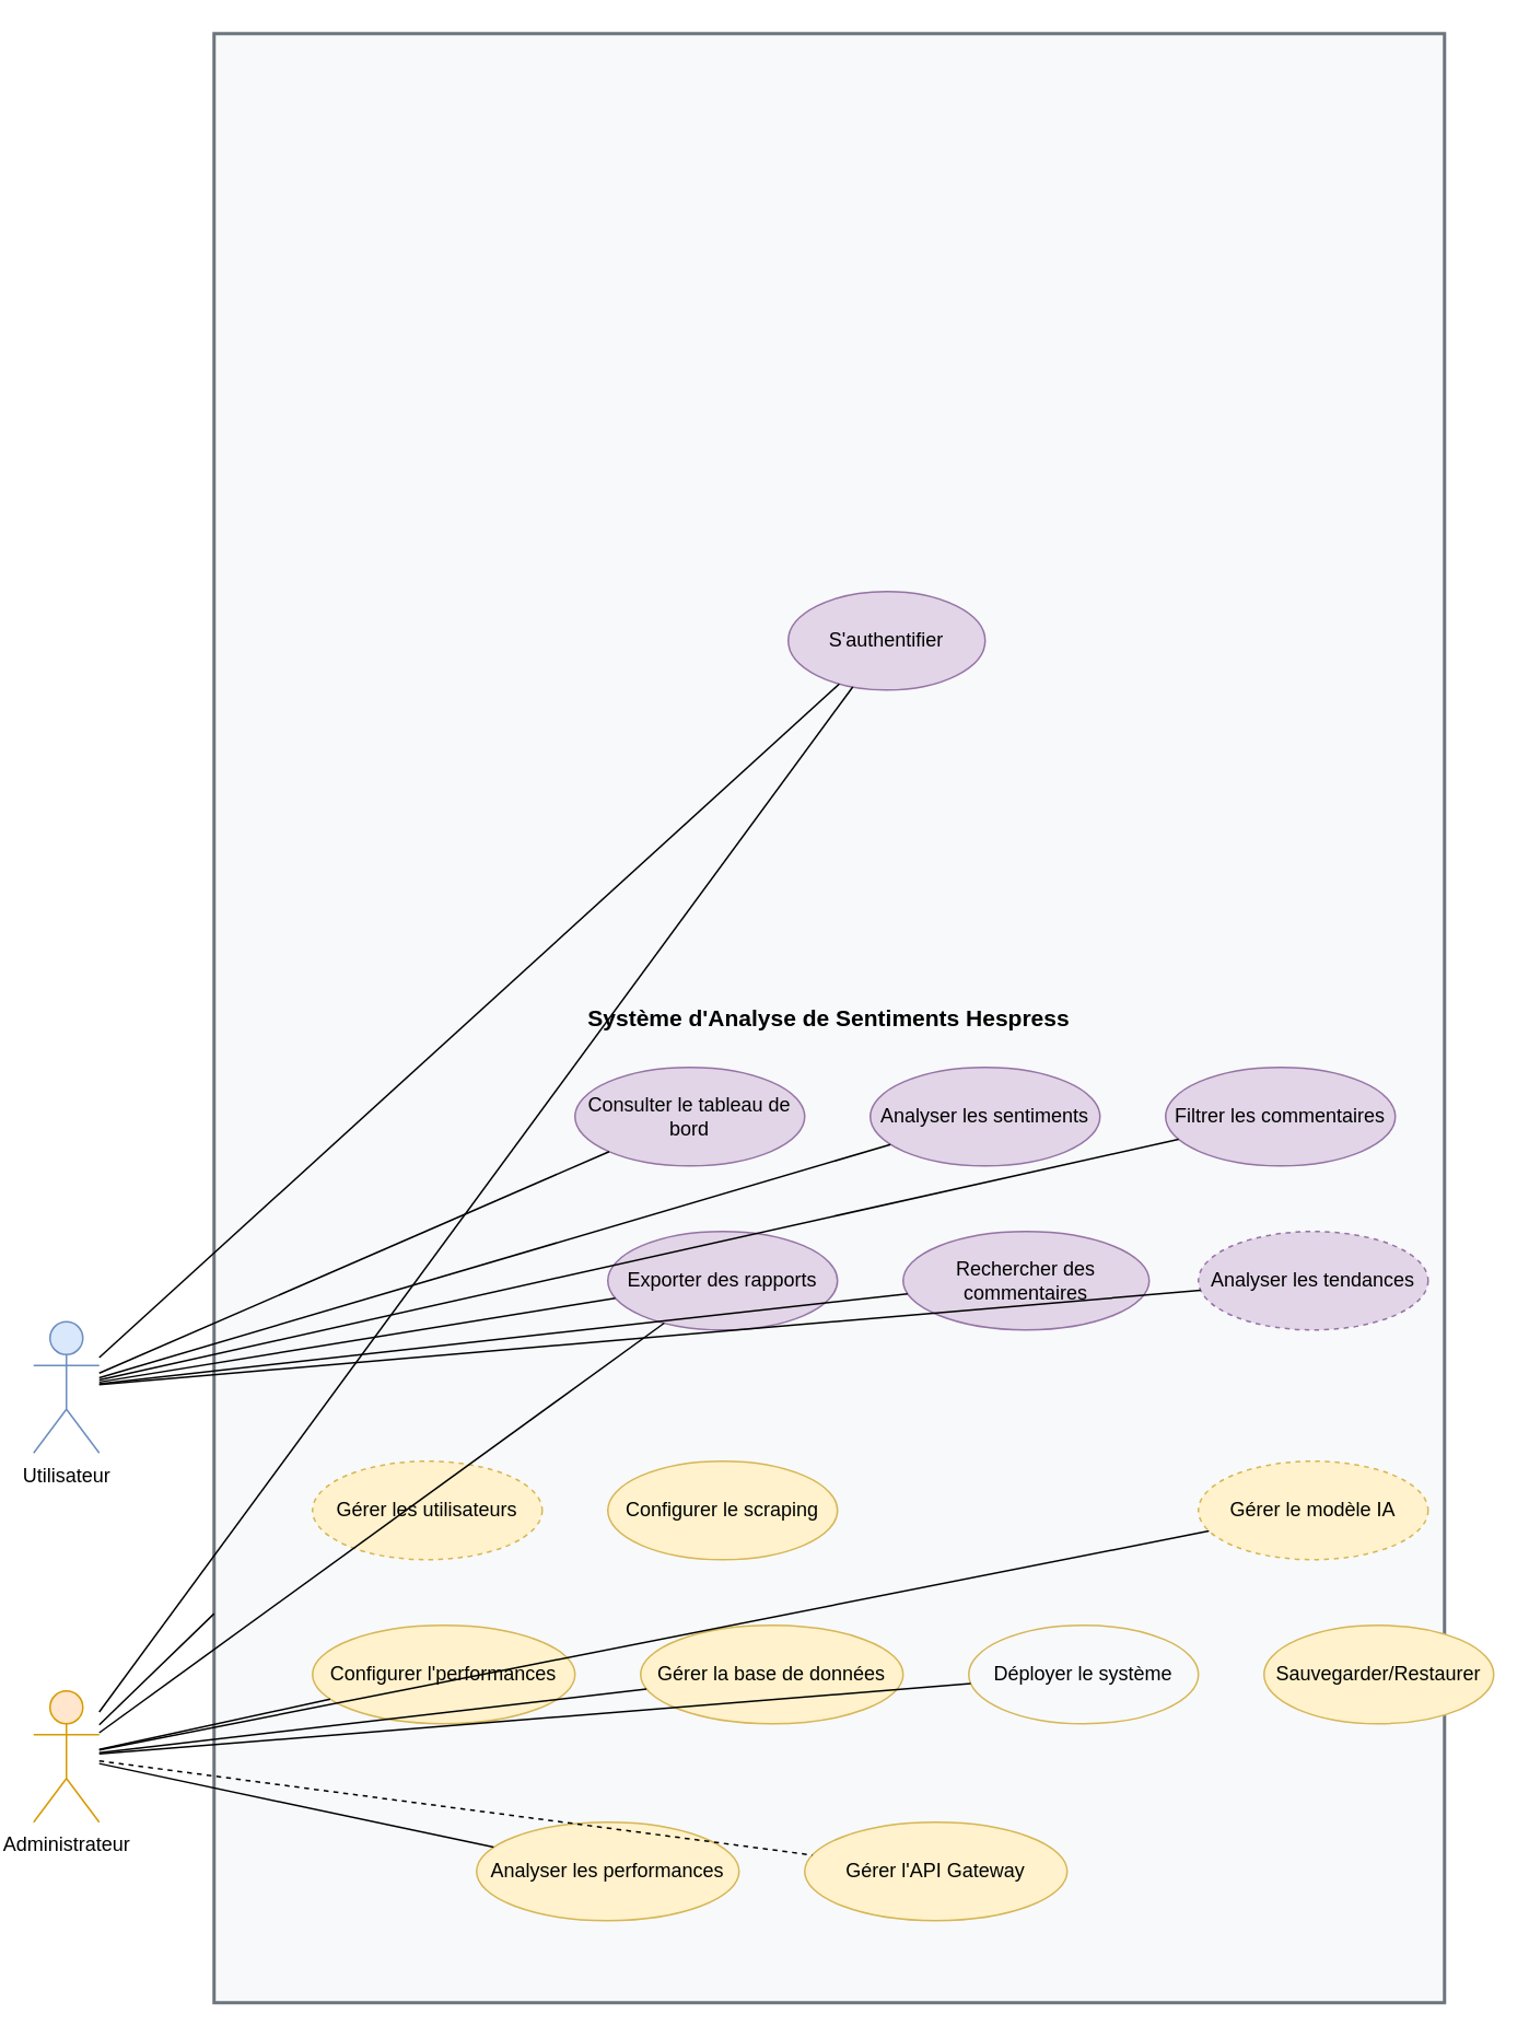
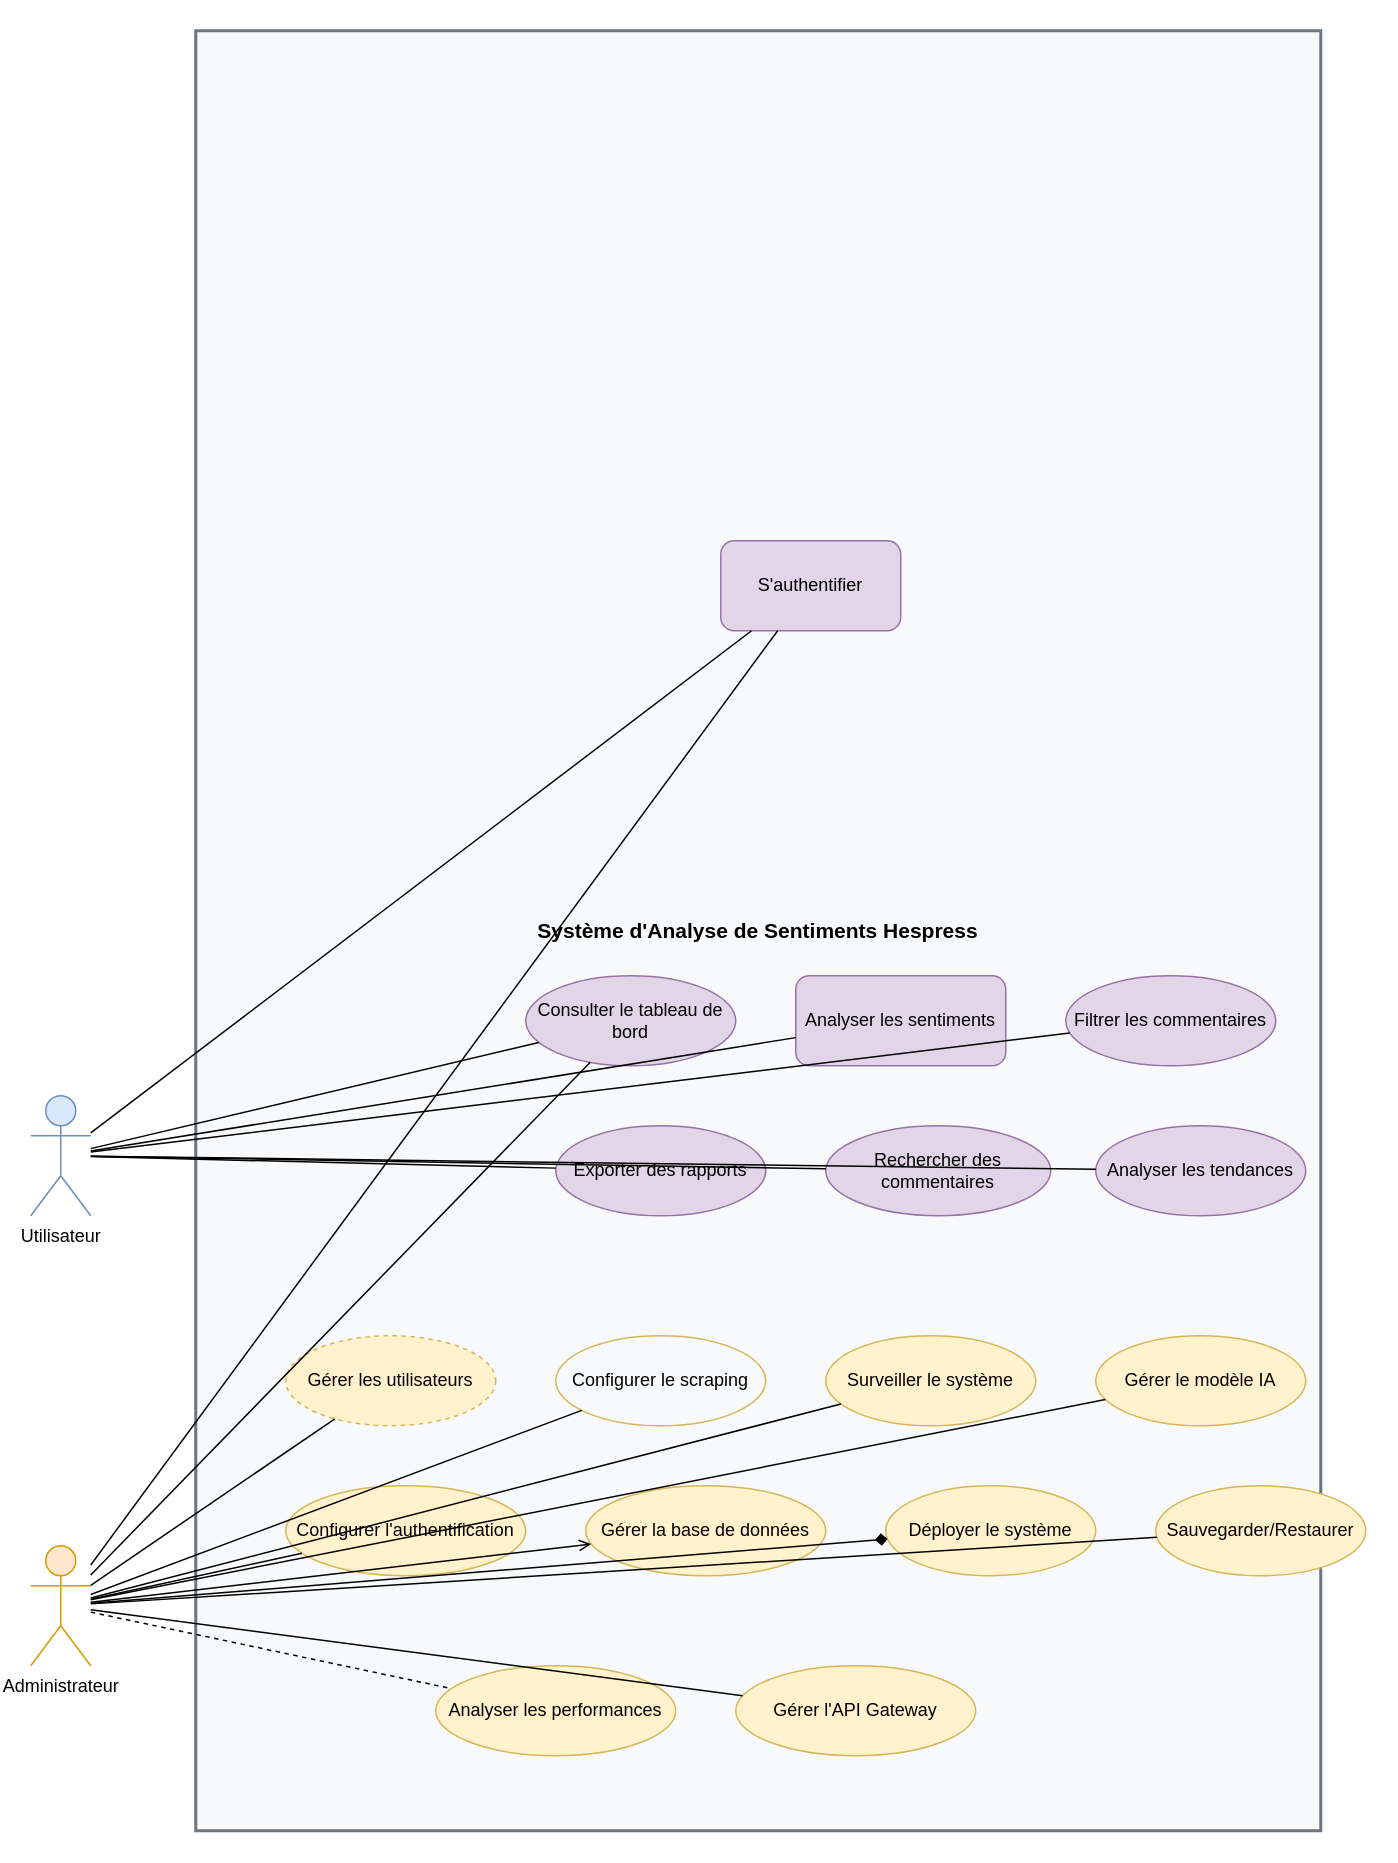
- <mxCell id="5" value="S'authentifier" style="ellipse;whiteSpace=wrap;html=1;fillColor=#e1d5e7;strokeColor=#9673a6;" parent="1" vertex="1"><mxGeometry x="480" y="360" width="120" height="60" as="geometry" /></mxCell>
+ <mxCell id="5" value="S'authentifier" style="whiteSpace=wrap;html=1;fillColor=#e1d5e7;strokeColor=#9673a6;rounded=1;" parent="1" vertex="1"><mxGeometry x="480" y="360" width="120" height="60" as="geometry" /></mxCell>
- <mxCell id="7" value="Analyser les sentiments" style="ellipse;whiteSpace=wrap;html=1;fillColor=#e1d5e7;strokeColor=#9673a6;" parent="1" vertex="1"><mxGeometry x="530" y="650" width="140" height="60" as="geometry" /></mxCell>
+ <mxCell id="7" value="Analyser les sentiments" style="whiteSpace=wrap;html=1;fillColor=#e1d5e7;strokeColor=#9673a6;rounded=1;" parent="1" vertex="1"><mxGeometry x="530" y="650" width="140" height="60" as="geometry" /></mxCell>
- <mxCell id="11" value="Analyser les tendances" style="ellipse;whiteSpace=wrap;html=1;fillColor=#e1d5e7;strokeColor=#9673a6;dashed=1;" parent="1" vertex="1"><mxGeometry x="730" y="750" width="140" height="60" as="geometry" /></mxCell>
+ <mxCell id="11" value="Analyser les tendances" style="ellipse;whiteSpace=wrap;html=1;fillColor=#e1d5e7;strokeColor=#9673a6;" parent="1" vertex="1"><mxGeometry x="730" y="750" width="140" height="60" as="geometry" /></mxCell>
- <mxCell id="3" value="Utilisateur" style="shape=umlActor;html=1;verticalLabelPosition=bottom;verticalAlign=top;align=center;fillColor=#dae8fc;strokeColor=#6c8ebf;" parent="1" vertex="1"><mxGeometry x="20" y="805" width="40" height="80" as="geometry" /></mxCell>
+ <mxCell id="3" value="Utilisateur" style="shape=umlActor;html=1;verticalLabelPosition=bottom;verticalAlign=top;align=center;fillColor=#dae8fc;strokeColor=#6c8ebf;" parent="1" vertex="1"><mxGeometry x="20" y="730" width="40" height="80" as="geometry" /></mxCell>
+ <mxCell id="40" value="" style="endArrow=none;html=1;rounded=0;strokeStyle=dashed;" parent="1" source="4" target="6" edge="1"><mxGeometry width="50" height="50" relative="1" as="geometry"><mxPoint x="370" y="930" as="sourcePoint" /><mxPoint x="420" y="880" as="targetPoint" /></mxGeometry></mxCell>
- <mxCell id="13" value="Configurer le scraping" style="ellipse;whiteSpace=wrap;html=1;fillColor=#fff2cc;strokeColor=#d6b656;" parent="1" vertex="1"><mxGeometry x="370" y="890" width="140" height="60" as="geometry" /></mxCell>
+ <mxCell id="13" value="Configurer le scraping" style="ellipse;whiteSpace=wrap;html=1;fillColor=#f8f9fa;strokeColor=#d6b656;" parent="1" vertex="1"><mxGeometry x="370" y="890" width="140" height="60" as="geometry" /></mxCell>
+ <mxCell id="14" value="Surveiller le système" style="ellipse;whiteSpace=wrap;html=1;fillColor=#fff2cc;strokeColor=#d6b656;" parent="1" vertex="1"><mxGeometry x="550" y="890" width="140" height="60" as="geometry" /></mxCell>
- <mxCell id="15" value="Gérer le modèle IA" style="ellipse;whiteSpace=wrap;html=1;fillColor=#fff2cc;strokeColor=#d6b656;dashed=1;" parent="1" vertex="1"><mxGeometry x="730" y="890" width="140" height="60" as="geometry" /></mxCell>
+ <mxCell id="15" value="Gérer le modèle IA" style="ellipse;whiteSpace=wrap;html=1;fillColor=#fff2cc;strokeColor=#d6b656;" parent="1" vertex="1"><mxGeometry x="730" y="890" width="140" height="60" as="geometry" /></mxCell>
- <mxCell id="41" value="" style="endArrow=none;html=1;rounded=0;strokeStyle=dashed;" parent="1" source="4" target="9" edge="1"><mxGeometry width="50" height="50" relative="1" as="geometry"><mxPoint x="370" y="930" as="sourcePoint" /><mxPoint x="420" y="880" as="targetPoint" /></mxGeometry></mxCell>
+ <mxCell id="30" value="" style="endArrow=none;html=1;rounded=0;" parent="1" source="4" target="12" edge="1"><mxGeometry width="50" height="50" relative="1" as="geometry"><mxPoint x="370" y="930" as="sourcePoint" /><mxPoint x="420" y="880" as="targetPoint" /></mxGeometry></mxCell>
+ <mxCell id="32" value="" style="endArrow=none;html=1;rounded=0;" parent="1" source="4" target="14" edge="1"><mxGeometry width="50" height="50" relative="1" as="geometry"><mxPoint x="370" y="930" as="sourcePoint" /><mxPoint x="420" y="880" as="targetPoint" /></mxGeometry></mxCell>
+ <mxCell id="31" value="" style="endArrow=none;html=1;rounded=0;" parent="1" source="4" target="13" edge="1"><mxGeometry width="50" height="50" relative="1" as="geometry"><mxPoint x="370" y="930" as="sourcePoint" /><mxPoint x="420" y="880" as="targetPoint" /></mxGeometry></mxCell>
- <mxCell id="37" value="" style="endArrow=none;html=1;rounded=0;" parent="1" source="4" target="2" edge="1"><mxGeometry width="50" height="50" relative="1" as="geometry"><mxPoint x="370" y="930" as="sourcePoint" /><mxPoint x="420" y="880" as="targetPoint" /></mxGeometry></mxCell>
+ <mxCell id="37" value="" style="endArrow=none;html=1;rounded=0;" parent="1" source="4" target="19" edge="1"><mxGeometry width="50" height="50" relative="1" as="geometry"><mxPoint x="370" y="930" as="sourcePoint" /><mxPoint x="420" y="880" as="targetPoint" /></mxGeometry></mxCell>
- <mxCell id="16" value="Configurer l'performances" style="ellipse;whiteSpace=wrap;html=1;fillColor=#fff2cc;strokeColor=#d6b656;" parent="1" vertex="1"><mxGeometry x="190" y="990" width="160" height="60" as="geometry" /></mxCell>
+ <mxCell id="16" value="Configurer l'authentification" style="ellipse;whiteSpace=wrap;html=1;fillColor=#fff2cc;strokeColor=#d6b656;" parent="1" vertex="1"><mxGeometry x="190" y="990" width="160" height="60" as="geometry" /></mxCell>
- <mxCell id="18" value="Déployer le système" style="ellipse;whiteSpace=wrap;html=1;fillColor=#f8f9fa;strokeColor=#d6b656;" parent="1" vertex="1"><mxGeometry x="590" y="990" width="140" height="60" as="geometry" /></mxCell>
+ <mxCell id="18" value="Déployer le système" style="ellipse;whiteSpace=wrap;html=1;fillColor=#fff2cc;strokeColor=#d6b656;" parent="1" vertex="1"><mxGeometry x="590" y="990" width="140" height="60" as="geometry" /></mxCell>
- <mxCell id="36" value="" style="endArrow=none;html=1;rounded=0;" parent="1" source="4" target="18" edge="1"><mxGeometry width="50" height="50" relative="1" as="geometry"><mxPoint x="370" y="930" as="sourcePoint" /><mxPoint x="420" y="880" as="targetPoint" /></mxGeometry></mxCell>
+ <mxCell id="36" value="" style="endArrow=diamond;html=1;rounded=0;" parent="1" source="4" target="18" edge="1"><mxGeometry width="50" height="50" relative="1" as="geometry"><mxPoint x="370" y="930" as="sourcePoint" /><mxPoint x="420" y="880" as="targetPoint" /></mxGeometry></mxCell>
- <mxCell id="35" value="" style="endArrow=none;html=1;rounded=0;" parent="1" source="4" target="17" edge="1"><mxGeometry width="50" height="50" relative="1" as="geometry"><mxPoint x="370" y="930" as="sourcePoint" /><mxPoint x="420" y="880" as="targetPoint" /></mxGeometry></mxCell>
+ <mxCell id="35" value="" style="endArrow=open;html=1;rounded=0;" parent="1" source="4" target="17" edge="1"><mxGeometry width="50" height="50" relative="1" as="geometry"><mxPoint x="370" y="930" as="sourcePoint" /><mxPoint x="420" y="880" as="targetPoint" /></mxGeometry></mxCell>
- <mxCell id="38" value="" style="endArrow=none;html=1;rounded=0;" parent="1" source="4" target="20" edge="1"><mxGeometry width="50" height="50" relative="1" as="geometry"><mxPoint x="370" y="930" as="sourcePoint" /><mxPoint x="420" y="880" as="targetPoint" /></mxGeometry></mxCell>
+ <mxCell id="38" value="" style="endArrow=none;html=1;rounded=0;dashed=1;" parent="1" source="4" target="20" edge="1"><mxGeometry width="50" height="50" relative="1" as="geometry"><mxPoint x="370" y="930" as="sourcePoint" /><mxPoint x="420" y="880" as="targetPoint" /></mxGeometry></mxCell>
- <mxCell id="39" value="" style="endArrow=none;html=1;rounded=0;dashed=1;" parent="1" source="4" target="21" edge="1"><mxGeometry width="50" height="50" relative="1" as="geometry"><mxPoint x="370" y="930" as="sourcePoint" /><mxPoint x="420" y="880" as="targetPoint" /></mxGeometry></mxCell>
+ <mxCell id="39" value="" style="endArrow=none;html=1;rounded=0;" parent="1" source="4" target="21" edge="1"><mxGeometry width="50" height="50" relative="1" as="geometry"><mxPoint x="370" y="930" as="sourcePoint" /><mxPoint x="420" y="880" as="targetPoint" /></mxGeometry></mxCell>
